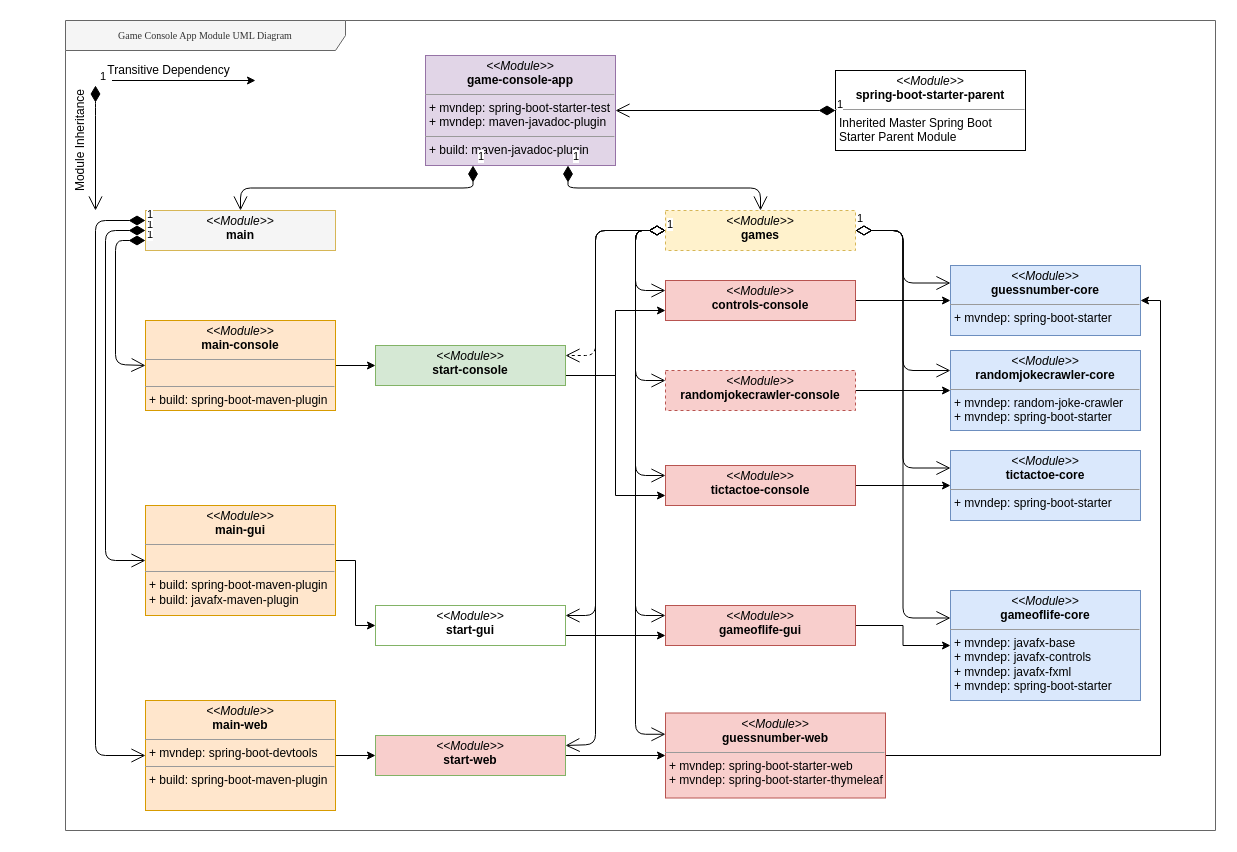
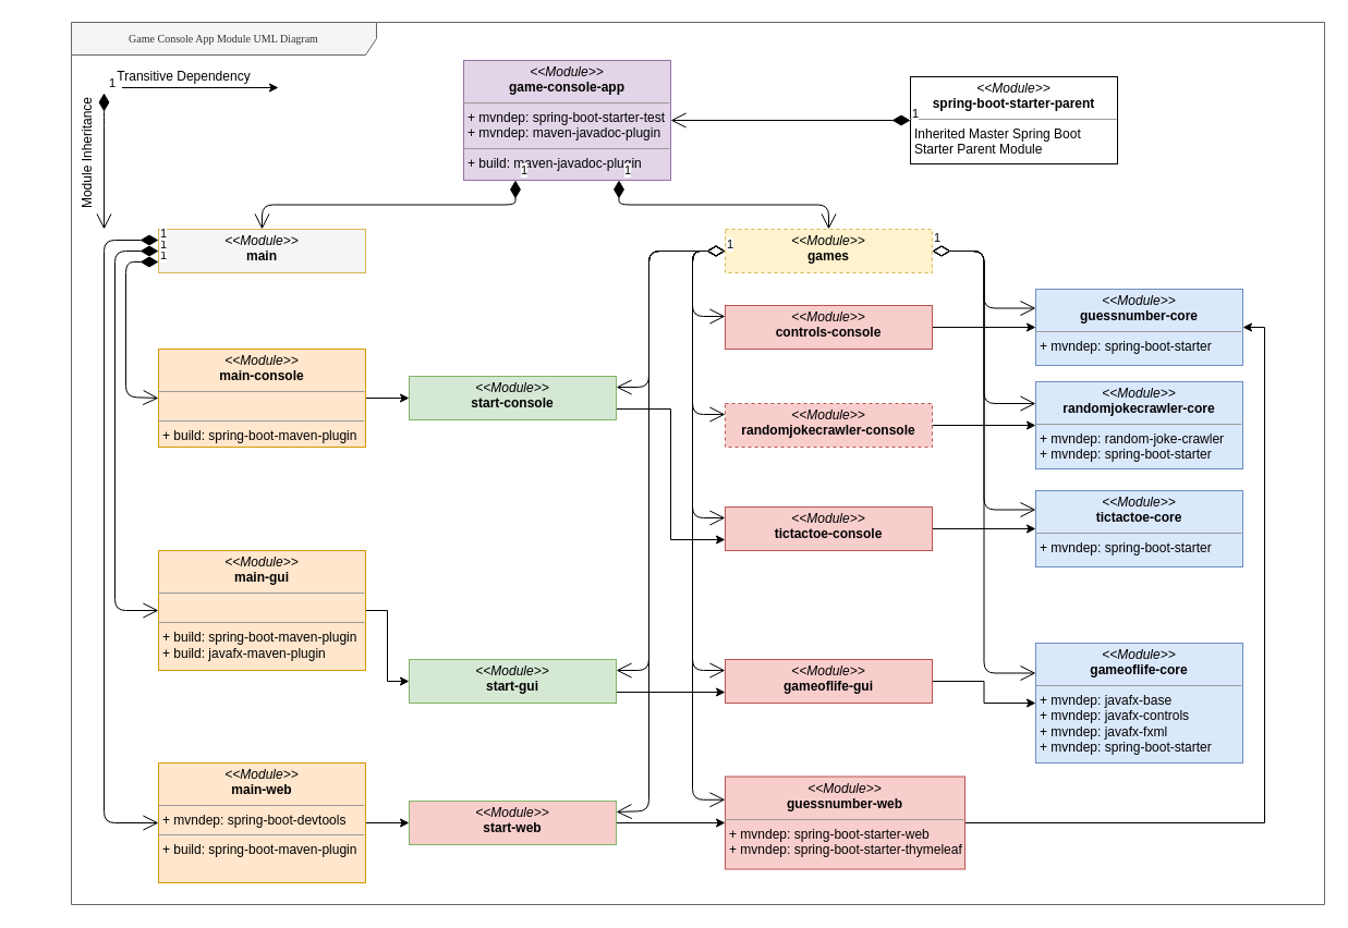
- <mxCell id="10" style="edgeStyle=orthogonalEdgeStyle;rounded=0;orthogonalLoop=1;jettySize=auto;html=1;exitX=1;exitY=0.75;exitDx=0;exitDy=0;entryX=0;entryY=0.75;entryDx=0;entryDy=0;" parent="1" source="12" target="47" edge="1"><mxGeometry relative="1" as="geometry"><Array as="points"><mxPoint x="615" y="375" /><mxPoint x="615" y="310" /></Array></mxGeometry></mxCell>
- <mxCell id="38" value="1" style="endArrow=open;html=1;endSize=12;startArrow=diamondThin;startSize=14;startFill=0;edgeStyle=orthogonalEdgeStyle;align=left;verticalAlign=bottom;entryX=1;entryY=0.25;entryDx=0;entryDy=0;exitX=0;exitY=0.5;exitDx=0;exitDy=0;dashed=1;" parent="1" source="7" target="12" edge="1"><mxGeometry x="-1" y="3" relative="1" as="geometry"><mxPoint x="625" y="250" as="sourcePoint" /><mxPoint x="785" y="250" as="targetPoint" /><Array as="points"><mxPoint x="595" y="230" /><mxPoint x="595" y="355" /></Array></mxGeometry></mxCell>
+ <mxCell id="38" value="1" style="endArrow=open;html=1;endSize=12;startArrow=diamondThin;startSize=14;startFill=0;edgeStyle=orthogonalEdgeStyle;align=left;verticalAlign=bottom;entryX=1;entryY=0.25;entryDx=0;entryDy=0;exitX=0;exitY=0.5;exitDx=0;exitDy=0;" parent="1" source="7" target="12" edge="1"><mxGeometry x="-1" y="3" relative="1" as="geometry"><mxPoint x="625" y="250" as="sourcePoint" /><mxPoint x="785" y="250" as="targetPoint" /><Array as="points"><mxPoint x="595" y="230" /><mxPoint x="595" y="355" /></Array></mxGeometry></mxCell>
- <mxCell id="14" value="&lt;p style=&quot;margin: 0px ; margin-top: 4px ; text-align: center&quot;&gt;&lt;i&gt;&amp;lt;&amp;lt;Module&amp;gt;&amp;gt;&lt;/i&gt;&lt;br&gt;&lt;b&gt;start-gui&lt;/b&gt;&lt;/p&gt;" style="verticalAlign=top;align=left;overflow=fill;fontSize=12;fontFamily=Helvetica;html=1;rounded=0;shadow=0;comic=0;labelBackgroundColor=none;strokeWidth=1;fillColor=#ffffff;strokeColor=#82b366;" parent="1" vertex="1"><mxGeometry x="375" y="605" width="190" height="40" as="geometry" /></mxCell>
+ <mxCell id="14" value="&lt;p style=&quot;margin: 0px ; margin-top: 4px ; text-align: center&quot;&gt;&lt;i&gt;&amp;lt;&amp;lt;Module&amp;gt;&amp;gt;&lt;/i&gt;&lt;br&gt;&lt;b&gt;start-gui&lt;/b&gt;&lt;/p&gt;" style="verticalAlign=top;align=left;overflow=fill;fontSize=12;fontFamily=Helvetica;html=1;rounded=0;shadow=0;comic=0;labelBackgroundColor=none;strokeWidth=1;fillColor=#d5e8d4;strokeColor=#82b366;" parent="1" vertex="1"><mxGeometry x="375" y="605" width="190" height="40" as="geometry" /></mxCell>
